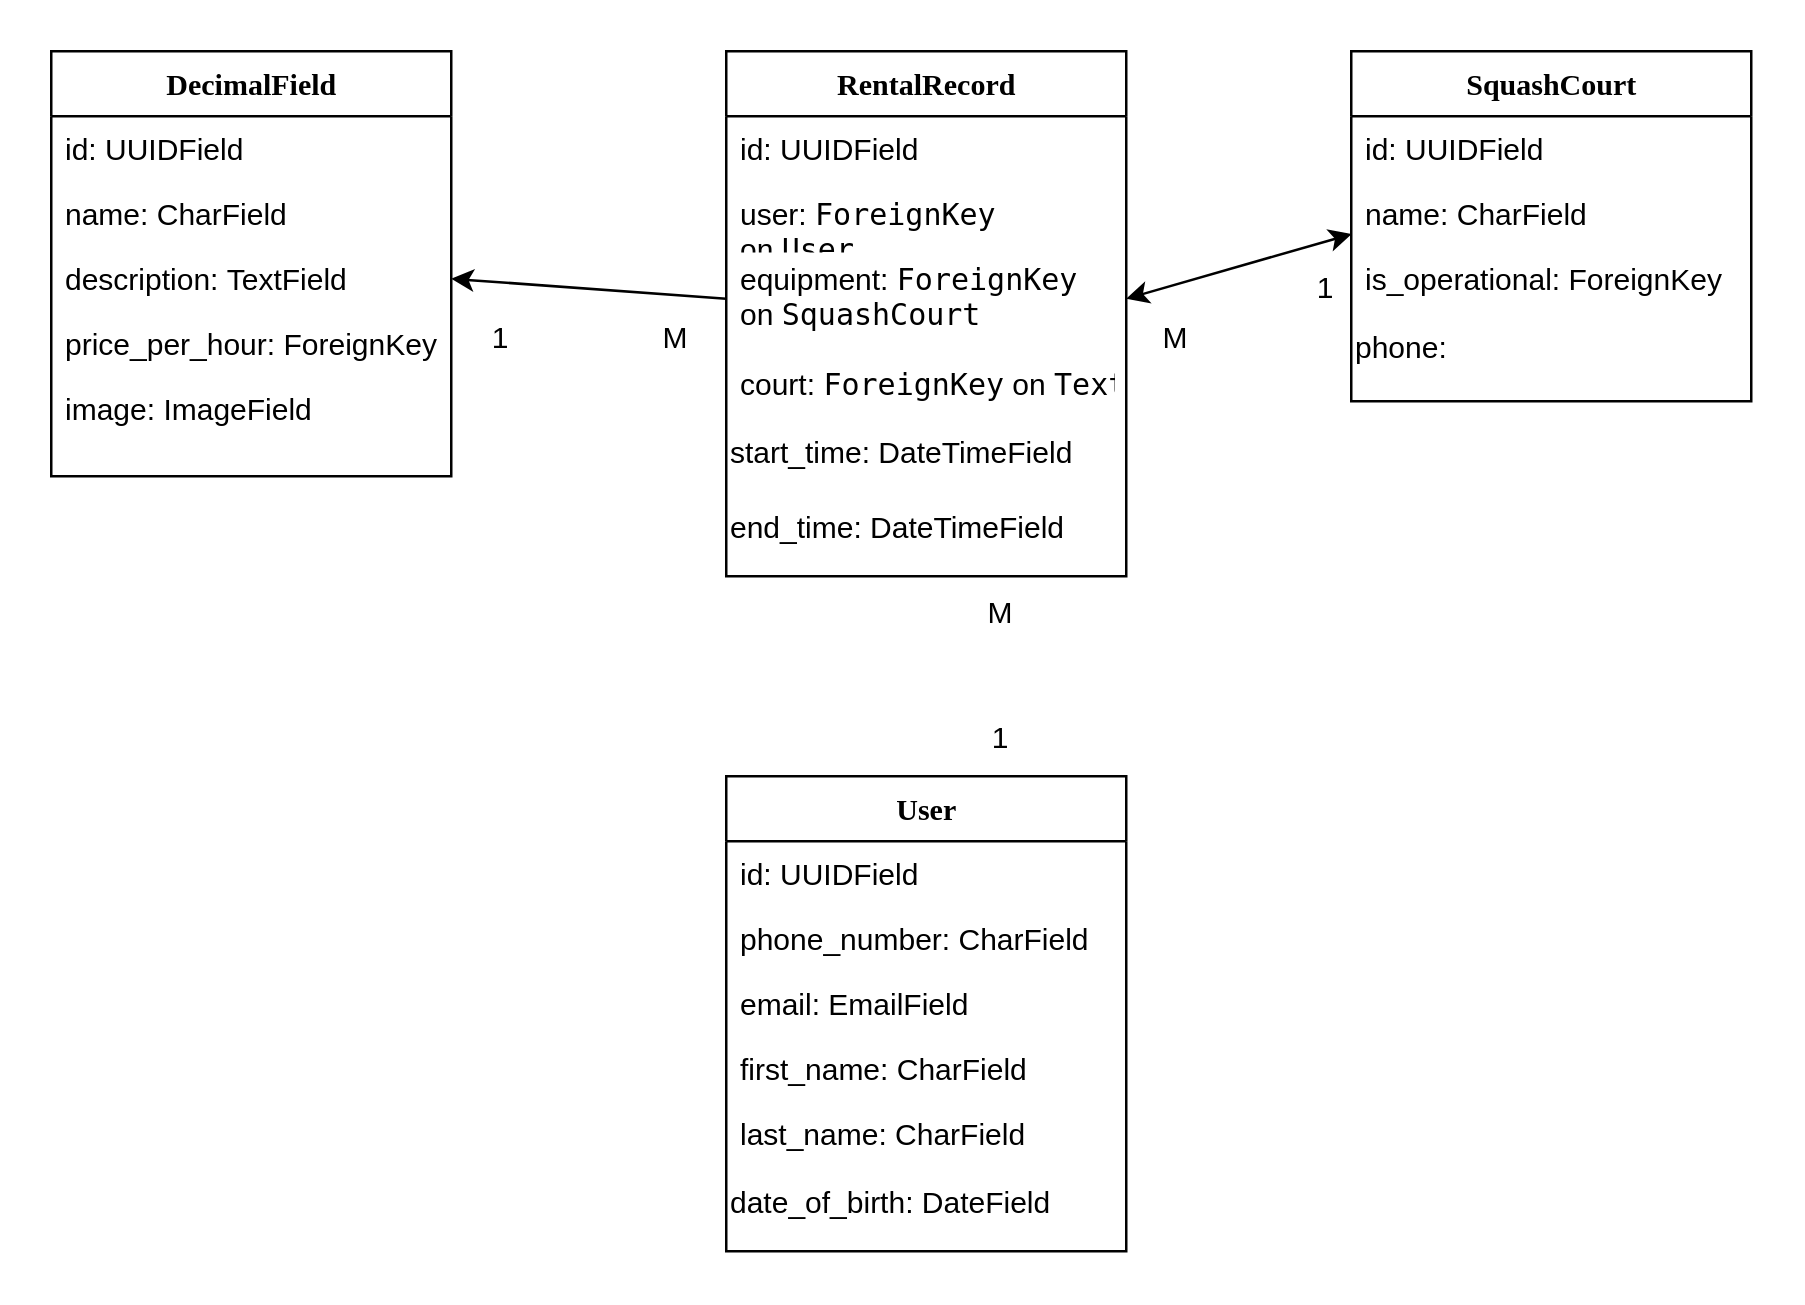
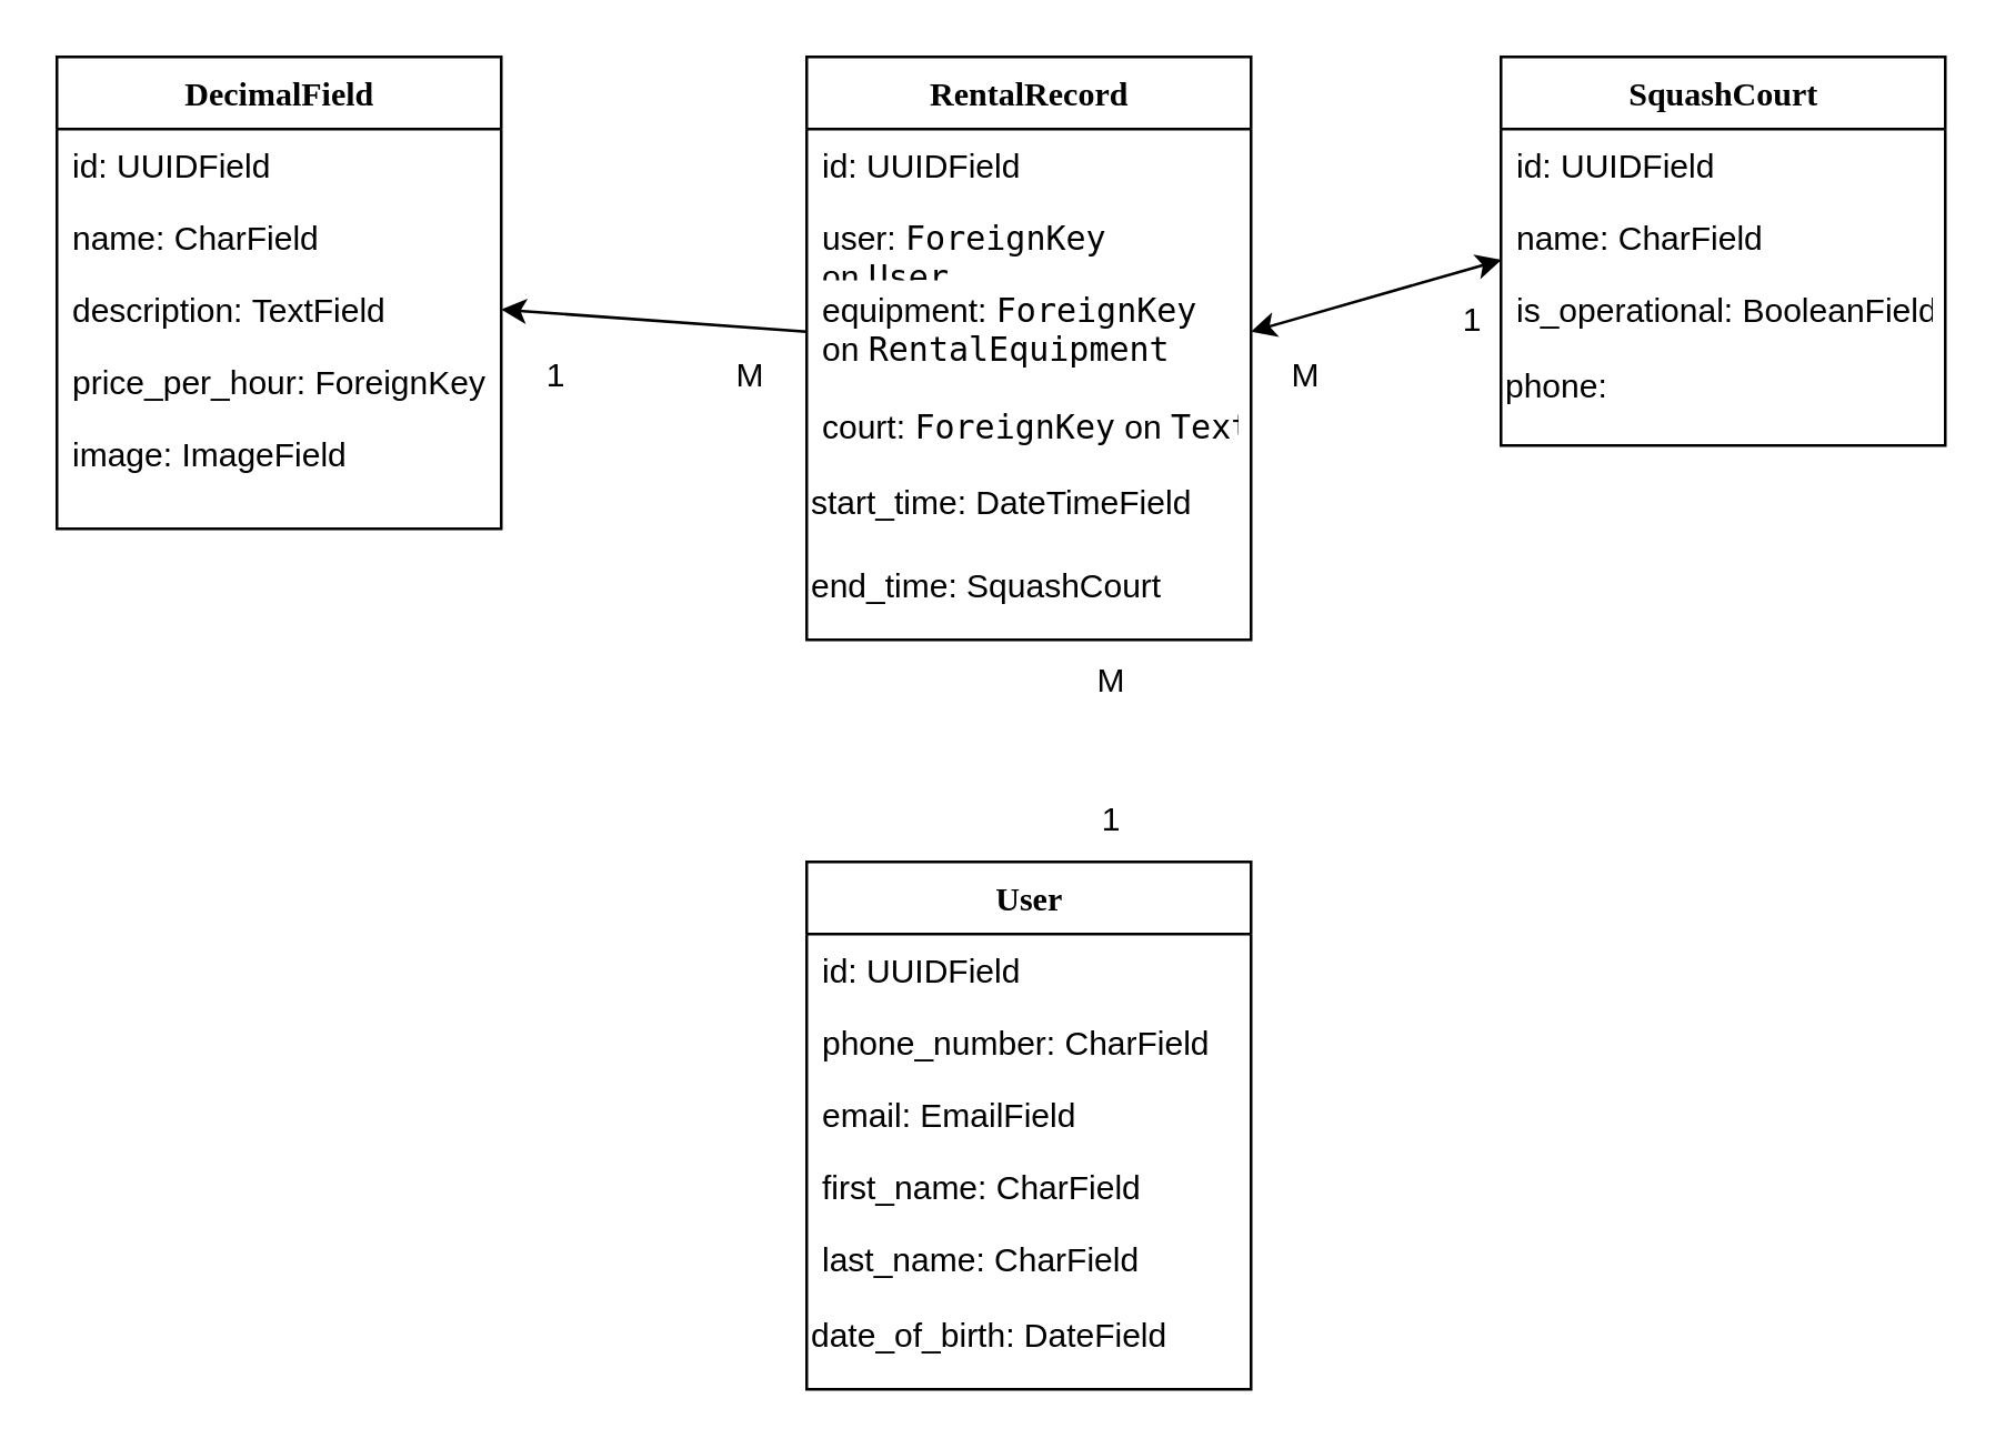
- <mxCell id="11" value="equipment:&amp;nbsp;&lt;code&gt;ForeignKey&lt;/code&gt; on&amp;nbsp;&lt;code&gt;SquashCourt&lt;/code&gt;" style="text;html=1;strokeColor=none;fillColor=none;align=left;verticalAlign=top;spacingLeft=4;spacingRight=4;whiteSpace=wrap;overflow=hidden;rotatable=0;points=[[0,0.5],[1,0.5]];portConstraint=eastwest;" vertex="1" parent="8"><mxGeometry y="78" width="160" height="42" as="geometry" /></mxCell>
+ <mxCell id="11" value="equipment:&amp;nbsp;&lt;code&gt;ForeignKey&lt;/code&gt; on&amp;nbsp;&lt;code&gt;RentalEquipment&lt;/code&gt;" style="text;html=1;strokeColor=none;fillColor=none;align=left;verticalAlign=top;spacingLeft=4;spacingRight=4;whiteSpace=wrap;overflow=hidden;rotatable=0;points=[[0,0.5],[1,0.5]];portConstraint=eastwest;" vertex="1" parent="8"><mxGeometry y="78" width="160" height="42" as="geometry" /></mxCell>
- <mxCell id="19" value="is_operational:&amp;nbsp;ForeignKey" style="text;html=1;strokeColor=none;fillColor=none;align=left;verticalAlign=top;spacingLeft=4;spacingRight=4;whiteSpace=wrap;overflow=hidden;rotatable=0;points=[[0,0.5],[1,0.5]];portConstraint=eastwest;" vertex="1" parent="16"><mxGeometry y="78" width="160" height="26" as="geometry" /></mxCell>
+ <mxCell id="19" value="is_operational:&amp;nbsp;BooleanField" style="text;html=1;strokeColor=none;fillColor=none;align=left;verticalAlign=top;spacingLeft=4;spacingRight=4;whiteSpace=wrap;overflow=hidden;rotatable=0;points=[[0,0.5],[1,0.5]];portConstraint=eastwest;" vertex="1" parent="16"><mxGeometry y="78" width="160" height="26" as="geometry" /></mxCell>
- <mxCell id="15" value="end_time:&amp;nbsp;DateTimeField" style="text;html=1;align=left;verticalAlign=middle;whiteSpace=wrap;rounded=0;" vertex="1" parent="8"><mxGeometry y="176" width="160" height="30" as="geometry" /></mxCell>
+ <mxCell id="15" value="end_time:&amp;nbsp;SquashCourt" style="text;html=1;align=left;verticalAlign=middle;whiteSpace=wrap;rounded=0;" vertex="1" parent="8"><mxGeometry y="176" width="160" height="30" as="geometry" /></mxCell>
